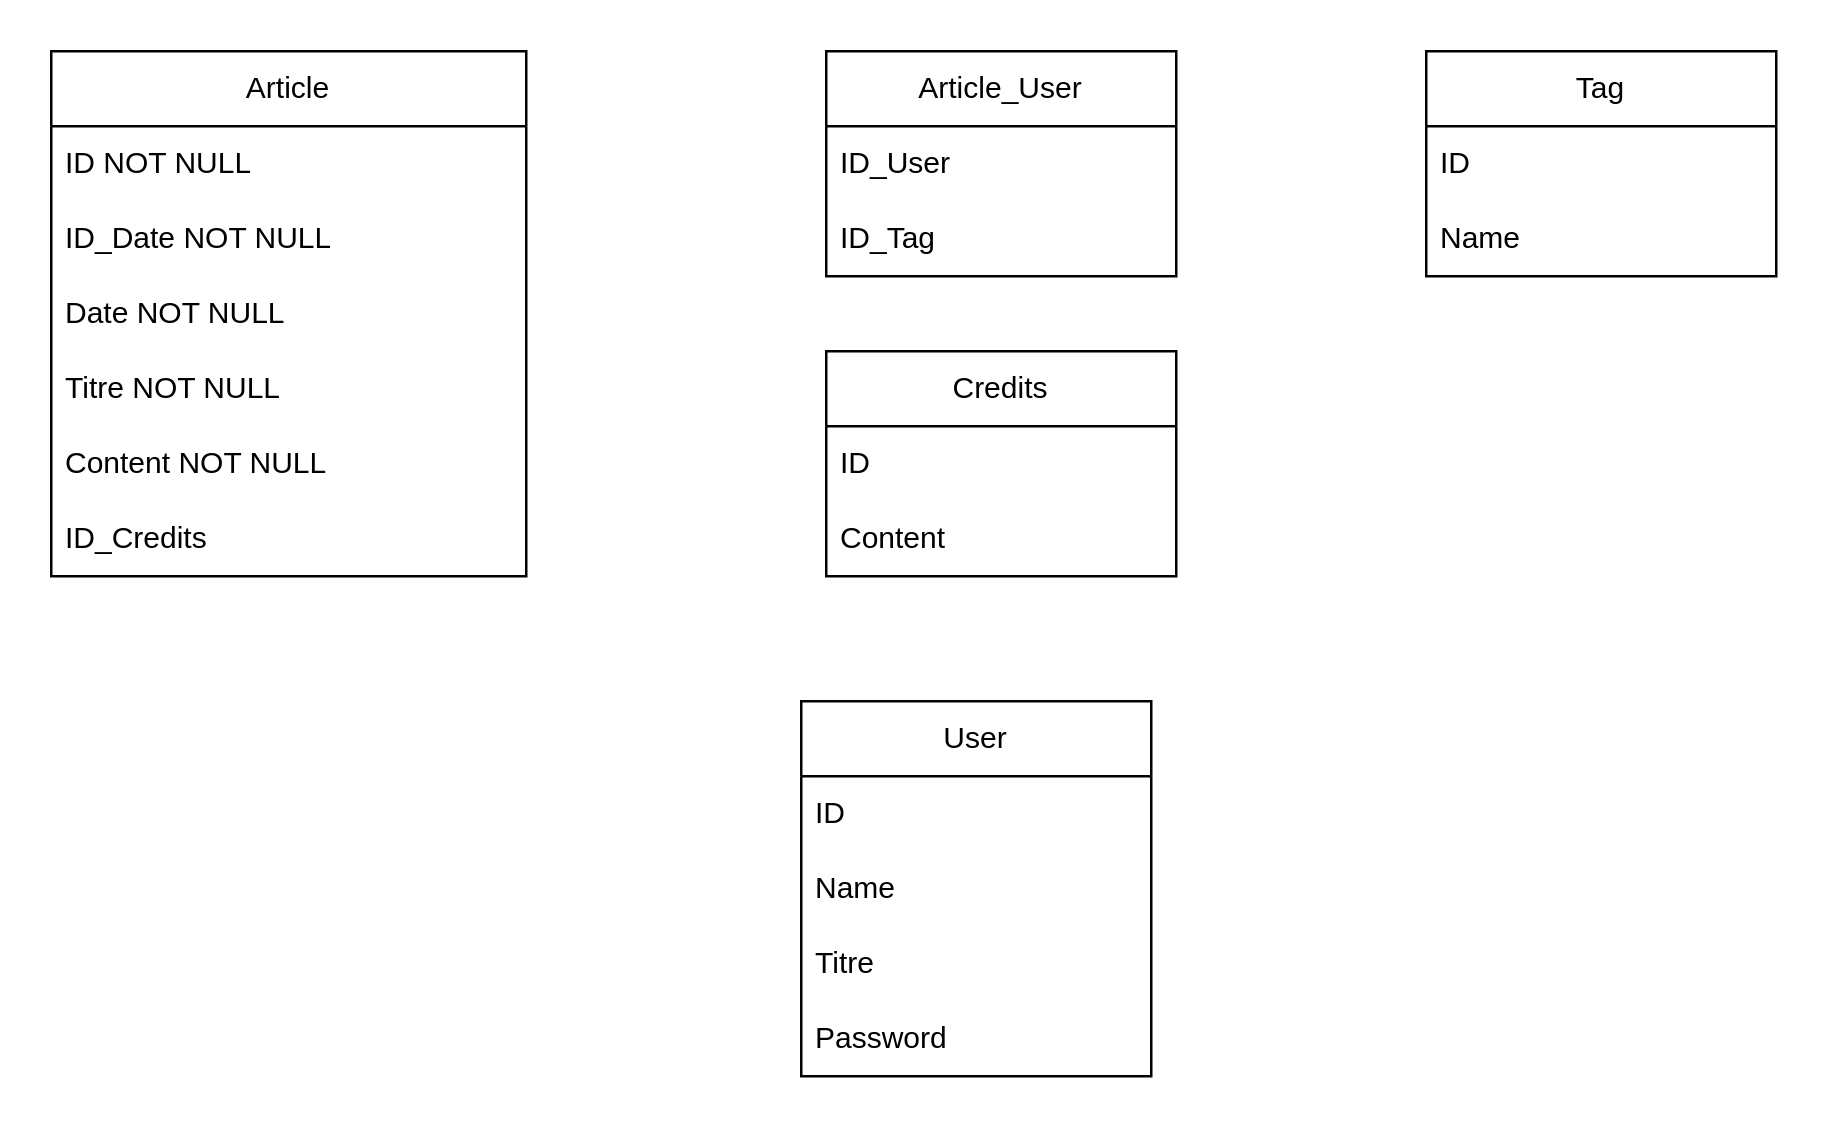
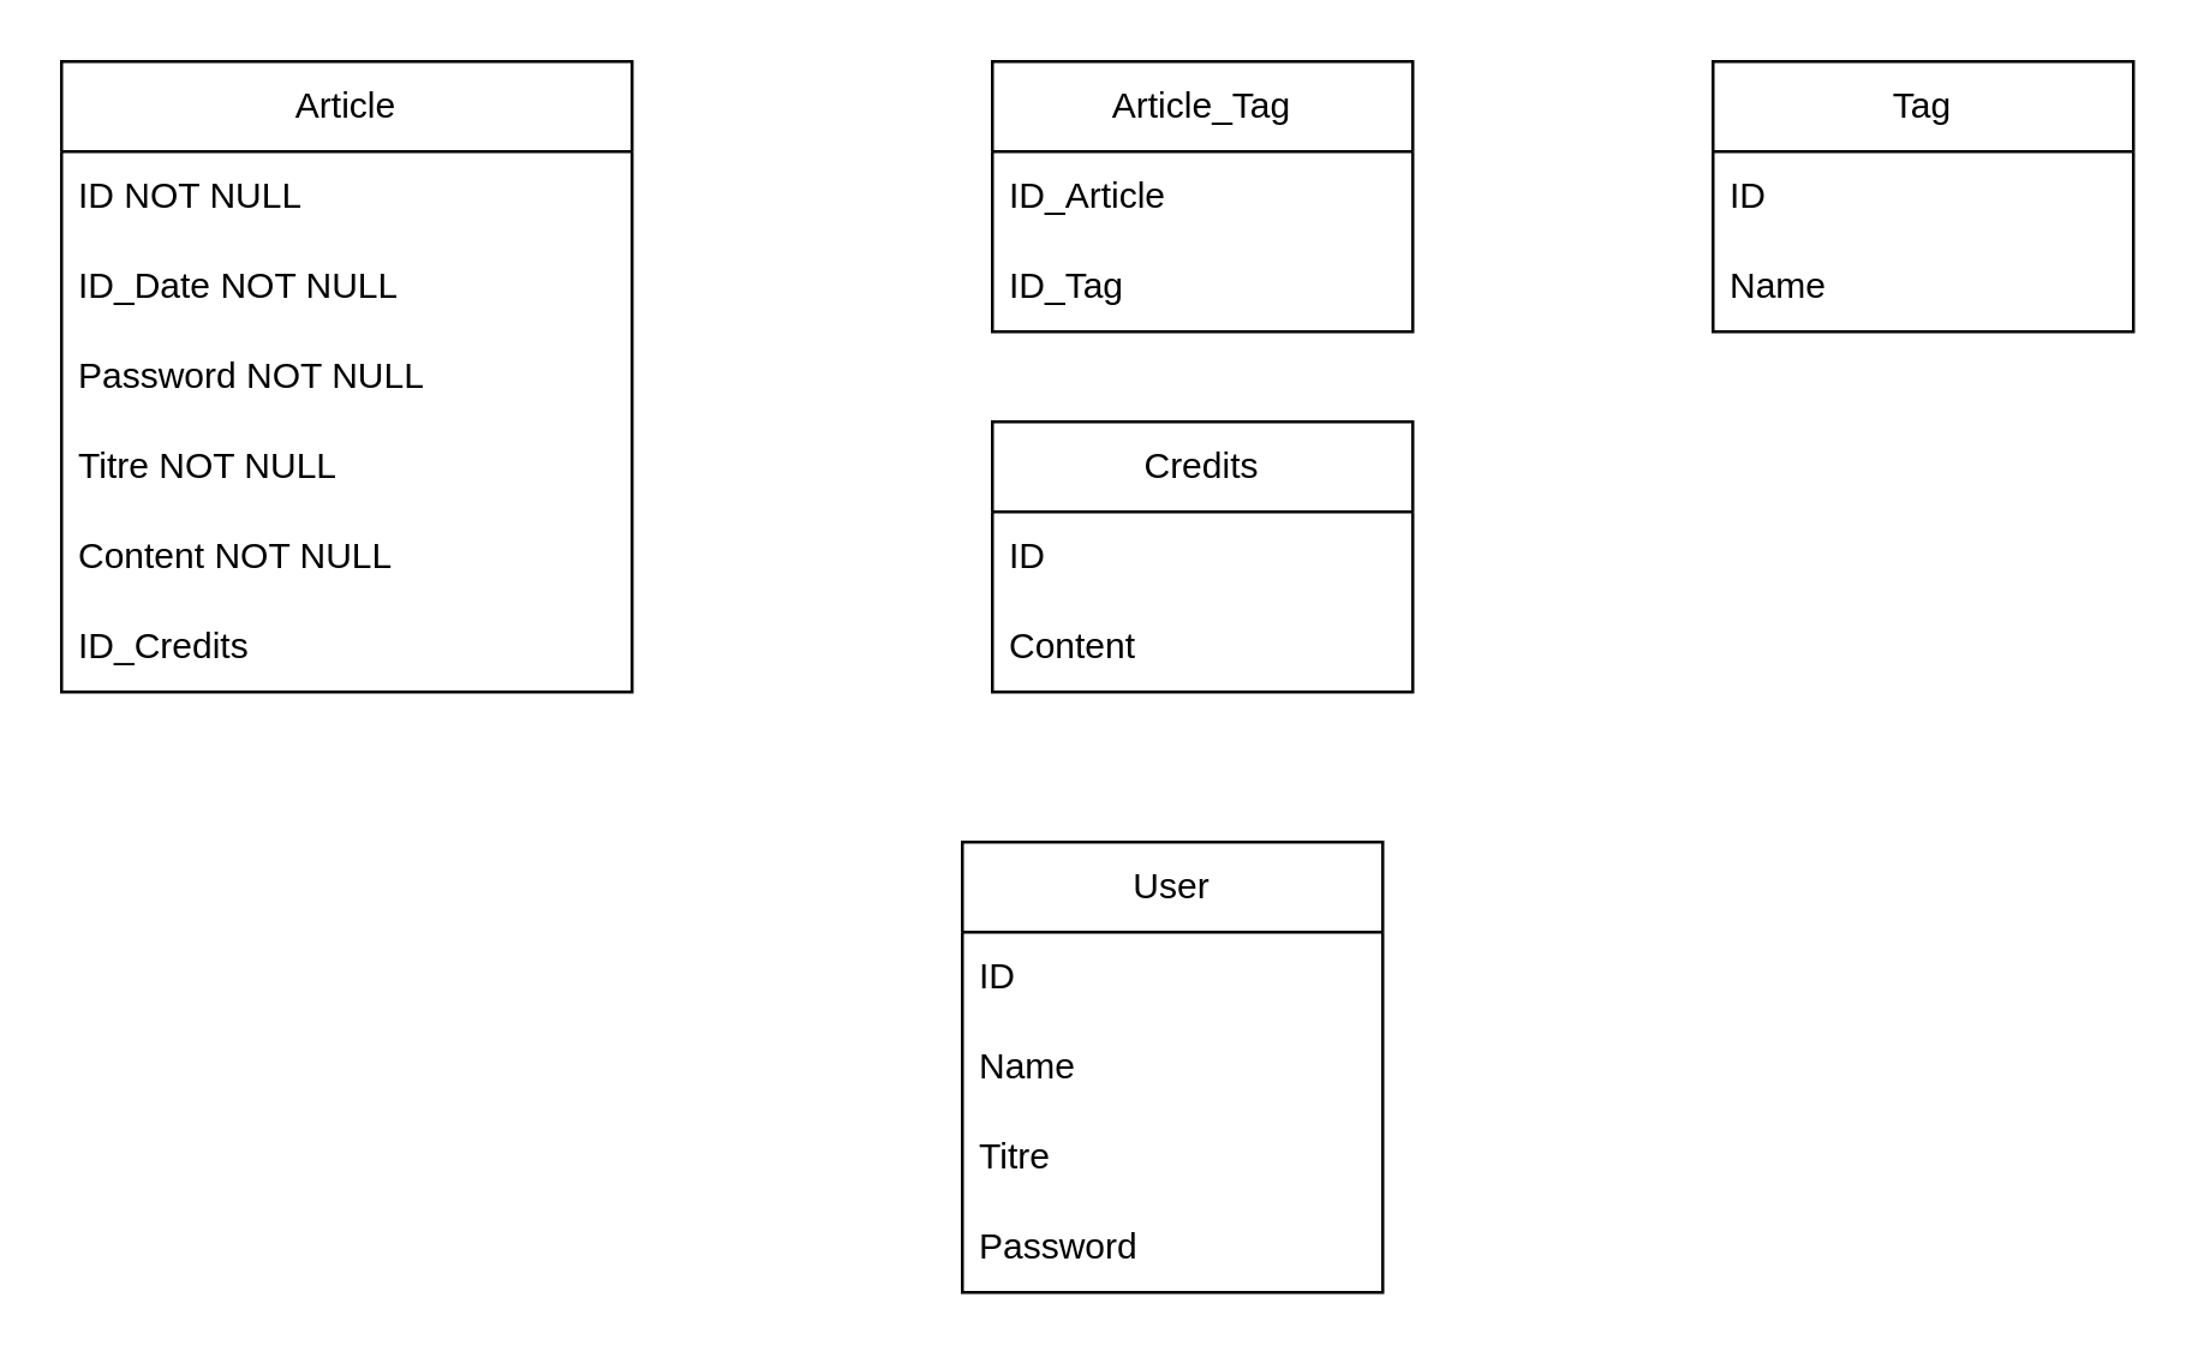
- <mxCell id="9" value="Article_User" style="swimlane;fontStyle=0;childLayout=stackLayout;horizontal=1;startSize=30;horizontalStack=0;resizeParent=1;resizeParentMax=0;resizeLast=0;collapsible=1;marginBottom=0;whiteSpace=wrap;html=1;" vertex="1" parent="1"><mxGeometry x="330" y="20" width="140" height="90" as="geometry" /></mxCell>
+ <mxCell id="9" value="Article_Tag" style="swimlane;fontStyle=0;childLayout=stackLayout;horizontal=1;startSize=30;horizontalStack=0;resizeParent=1;resizeParentMax=0;resizeLast=0;collapsible=1;marginBottom=0;whiteSpace=wrap;html=1;" vertex="1" parent="1"><mxGeometry x="330" y="20" width="140" height="90" as="geometry" /></mxCell>
- <mxCell id="10" value="ID_User" style="text;strokeColor=none;fillColor=none;align=left;verticalAlign=middle;spacingLeft=4;spacingRight=4;overflow=hidden;points=[[0,0.5],[1,0.5]];portConstraint=eastwest;rotatable=0;whiteSpace=wrap;html=1;" vertex="1" parent="9"><mxGeometry y="30" width="140" height="30" as="geometry" /></mxCell>
+ <mxCell id="10" value="ID_Article" style="text;strokeColor=none;fillColor=none;align=left;verticalAlign=middle;spacingLeft=4;spacingRight=4;overflow=hidden;points=[[0,0.5],[1,0.5]];portConstraint=eastwest;rotatable=0;whiteSpace=wrap;html=1;" vertex="1" parent="9"><mxGeometry y="30" width="140" height="30" as="geometry" /></mxCell>
- <mxCell id="5" value="Date NOT NULL" style="text;strokeColor=none;fillColor=none;align=left;verticalAlign=middle;spacingLeft=4;spacingRight=4;overflow=hidden;points=[[0,0.5],[1,0.5]];portConstraint=eastwest;rotatable=0;whiteSpace=wrap;html=1;" vertex="1" parent="2"><mxGeometry y="90" width="190" height="30" as="geometry" /></mxCell>
+ <mxCell id="5" value="Password NOT NULL" style="text;strokeColor=none;fillColor=none;align=left;verticalAlign=middle;spacingLeft=4;spacingRight=4;overflow=hidden;points=[[0,0.5],[1,0.5]];portConstraint=eastwest;rotatable=0;whiteSpace=wrap;html=1;" vertex="1" parent="2"><mxGeometry y="90" width="190" height="30" as="geometry" /></mxCell>
